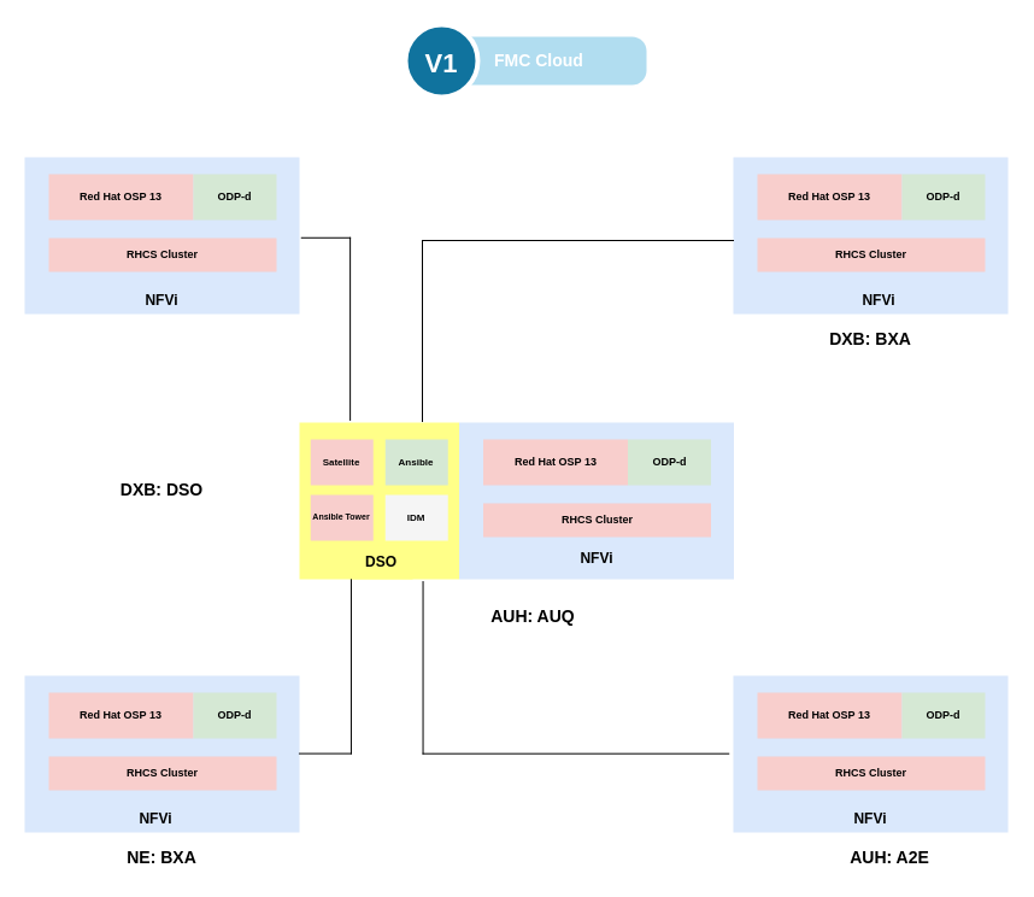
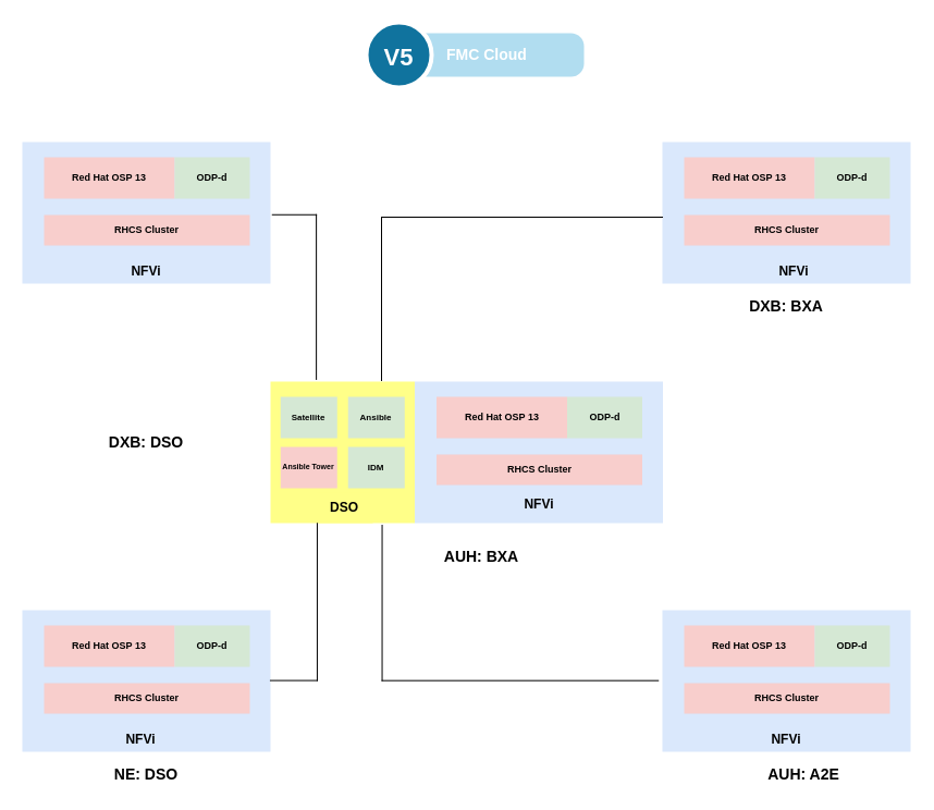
- <mxCell id="35" value="V1" style="shape=ellipse;perimeter=ellipsePerimeter;fontSize=22;fontStyle=1;shadow=0;strokeColor=#ffffff;fillColor=#10739E;strokeWidth=4;fontColor=#ffffff;align=center;hachureGap=4;" vertex="1" parent="1"><mxGeometry x="336" y="20" width="60" height="60" as="geometry" /></mxCell>
+ <mxCell id="35" value="V5" style="shape=ellipse;perimeter=ellipsePerimeter;fontSize=22;fontStyle=1;shadow=0;strokeColor=#ffffff;fillColor=#10739E;strokeWidth=4;fontColor=#ffffff;align=center;hachureGap=4;" vertex="1" parent="1"><mxGeometry x="336" y="20" width="60" height="60" as="geometry" /></mxCell>
- <mxCell id="31" value="Satellite" style="rounded=0;whiteSpace=wrap;html=1;hachureGap=4;fillColor=#f8cecc;strokeColor=none;fontSize=8;fontStyle=1;" vertex="1" parent="1"><mxGeometry x="257.25" y="364" width="52" height="38" as="geometry" /></mxCell>
+ <mxCell id="31" value="Satellite" style="rounded=0;whiteSpace=wrap;html=1;hachureGap=4;fillColor=#d5e8d4;strokeColor=none;fontSize=8;fontStyle=1" vertex="1" parent="1"><mxGeometry x="257.25" y="364" width="52" height="38" as="geometry" /></mxCell>
- <mxCell id="30" value="IDM" style="rounded=0;whiteSpace=wrap;html=1;hachureGap=4;fillColor=#f5f5f5;strokeColor=none;fontSize=8;fontStyle=1;" vertex="1" parent="1"><mxGeometry x="319.25" y="410" width="52" height="38" as="geometry" /></mxCell>
+ <mxCell id="30" value="IDM" style="rounded=0;whiteSpace=wrap;html=1;hachureGap=4;fillColor=#d5e8d4;strokeColor=none;fontSize=8;fontStyle=1" vertex="1" parent="1"><mxGeometry x="319.25" y="410" width="52" height="38" as="geometry" /></mxCell>
- <mxCell id="27" value="AUH: AUQ" style="rounded=0;whiteSpace=wrap;html=1;hachureGap=4;strokeColor=none;fillColor=none;fontColor=#000000;fontStyle=1;fontSize=14;" vertex="1" parent="1"><mxGeometry x="400.5" y="500" width="82" height="22" as="geometry" /></mxCell>
+ <mxCell id="27" value="AUH: BXA" style="rounded=0;whiteSpace=wrap;html=1;hachureGap=4;strokeColor=none;fillColor=none;fontColor=#000000;fontStyle=1;fontSize=14;" vertex="1" parent="1"><mxGeometry x="400.5" y="500" width="82" height="22" as="geometry" /></mxCell>
- <mxCell id="17" value="NE: BXA" style="rounded=0;whiteSpace=wrap;html=1;hachureGap=4;strokeColor=none;fillColor=none;fontColor=#000000;fontStyle=1;fontSize=14;" vertex="1" parent="1"><mxGeometry x="93" y="700" width="82" height="22" as="geometry" /></mxCell>
+ <mxCell id="17" value="NE: DSO" style="rounded=0;whiteSpace=wrap;html=1;hachureGap=4;strokeColor=none;fillColor=none;fontColor=#000000;fontStyle=1;fontSize=14;" vertex="1" parent="1"><mxGeometry x="93" y="700" width="82" height="22" as="geometry" /></mxCell>
